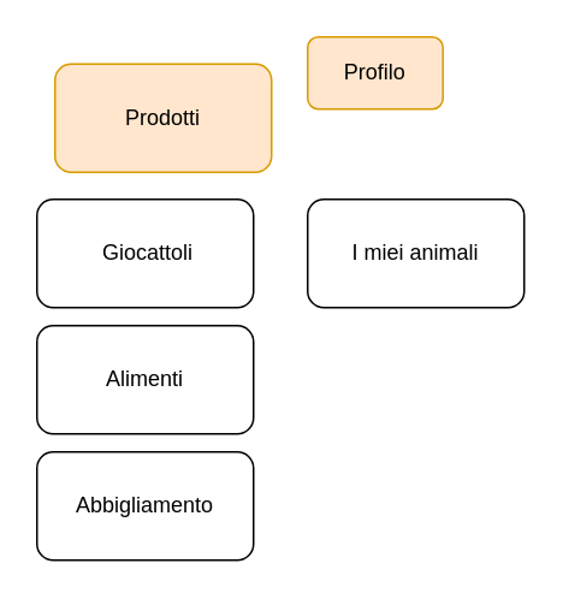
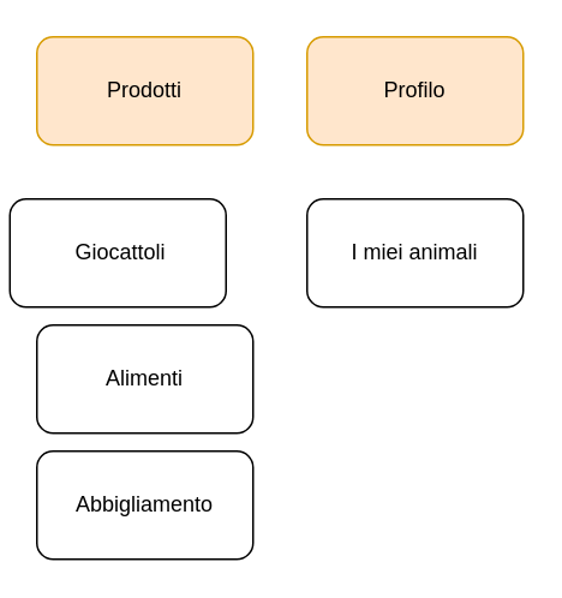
- <mxCell id="6" value="Profilo" style="whiteSpace=wrap;html=1;rounded=1;fillColor=#ffe6cc;strokeColor=#d79b00;" vertex="1" parent="1"><mxGeometry x="170" y="20" width="75" height="40" as="geometry" /></mxCell>
+ <mxCell id="6" value="Profilo" style="whiteSpace=wrap;html=1;rounded=1;fillColor=#ffe6cc;strokeColor=#d79b00;" vertex="1" parent="1"><mxGeometry x="170" y="20" width="120" height="60" as="geometry" /></mxCell>
- <mxCell id="2" value="Prodotti" style="whiteSpace=wrap;html=1;rounded=1;fillColor=#ffe6cc;strokeColor=#d79b00;" vertex="1" parent="1"><mxGeometry x="30" y="35" width="120" height="60" as="geometry" /></mxCell>
+ <mxCell id="2" value="Prodotti" style="whiteSpace=wrap;html=1;rounded=1;fillColor=#ffe6cc;strokeColor=#d79b00;" vertex="1" parent="1"><mxGeometry x="20" y="20" width="120" height="60" as="geometry" /></mxCell>
- <mxCell id="5" value="&amp;nbsp;Giocattoli" style="whiteSpace=wrap;html=1;rounded=1;" vertex="1" parent="1"><mxGeometry x="20" y="110" width="120" height="60" as="geometry" /></mxCell>
+ <mxCell id="5" value="&amp;nbsp;Giocattoli" style="whiteSpace=wrap;html=1;rounded=1;" vertex="1" parent="1"><mxGeometry x="5" y="110" width="120" height="60" as="geometry" /></mxCell>
